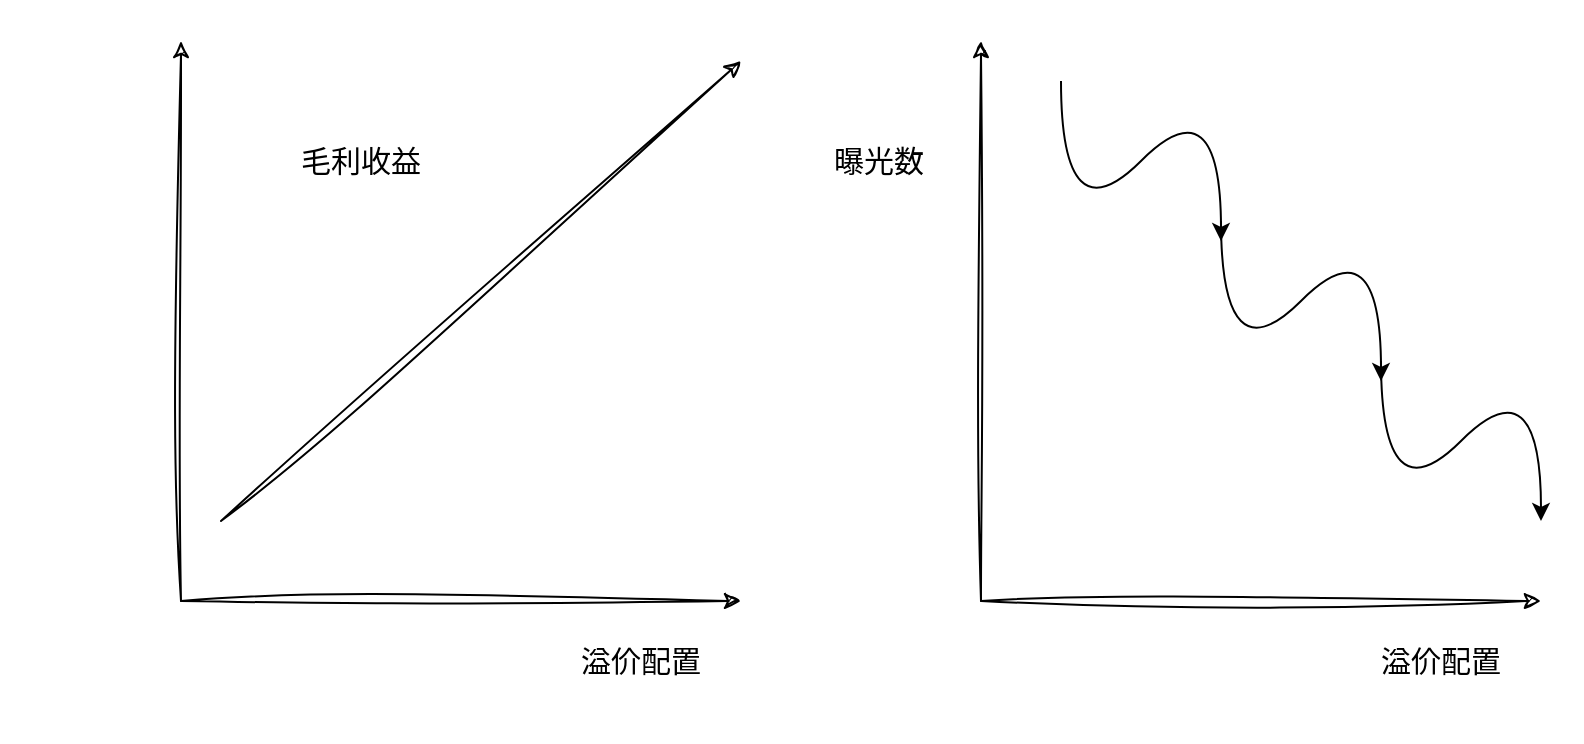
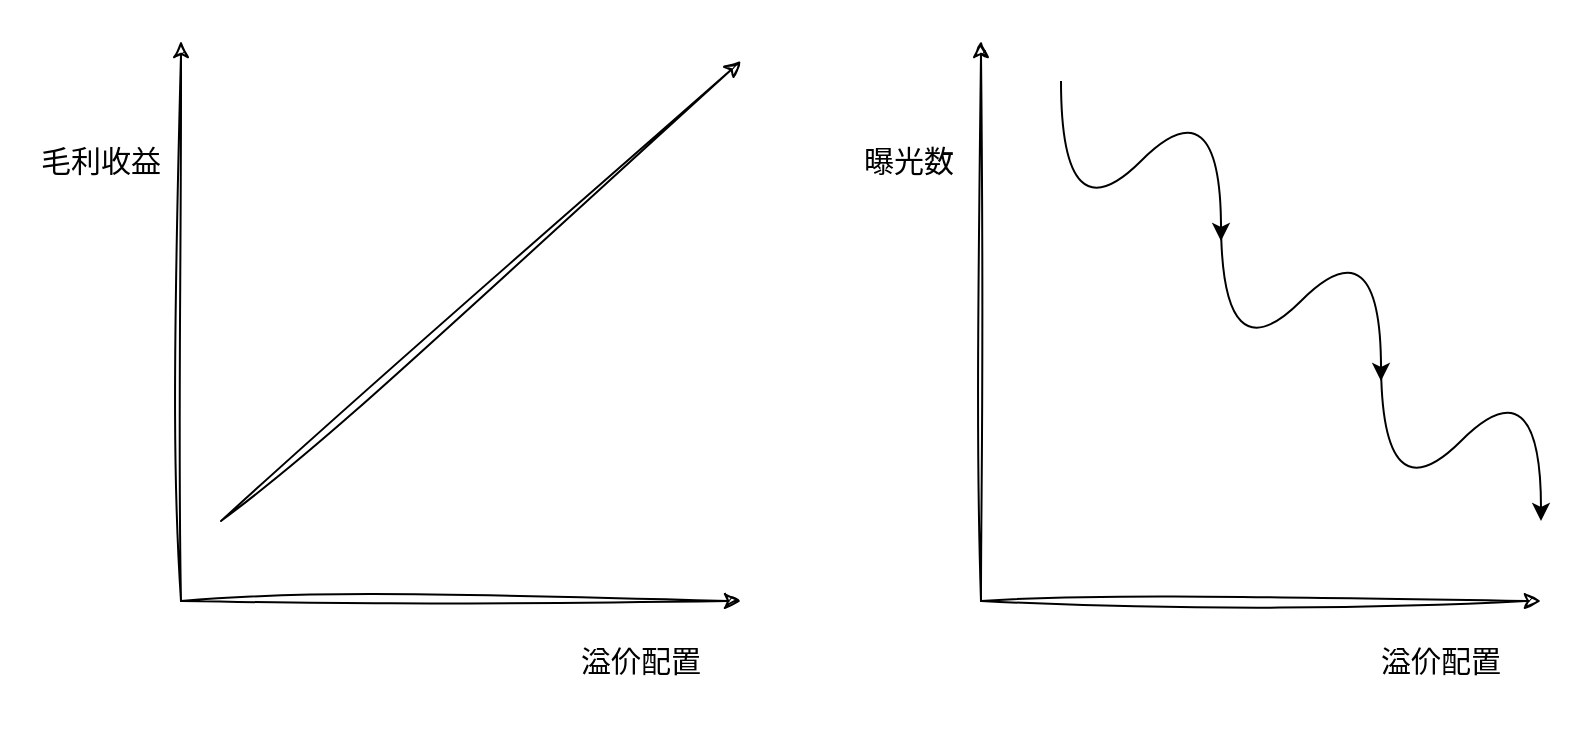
- <mxCell id="12" value="毛利收益" style="text;strokeColor=none;fillColor=none;html=1;fontSize=15;fontStyle=0;verticalAlign=middle;align=center;" vertex="1" parent="1"><mxGeometry x="150" y="60" width="60" height="40" as="geometry" /></mxCell>
+ <mxCell id="12" value="毛利收益" style="text;strokeColor=none;fillColor=none;html=1;fontSize=15;fontStyle=0;verticalAlign=middle;align=center;" vertex="1" parent="1"><mxGeometry x="20" y="60" width="60" height="40" as="geometry" /></mxCell>
- <mxCell id="13" value="曝光数" style="text;strokeColor=none;fillColor=none;html=1;fontSize=15;fontStyle=0;verticalAlign=middle;align=center;" vertex="1" parent="1"><mxGeometry x="409" y="60" width="60" height="40" as="geometry" /></mxCell>
+ <mxCell id="13" value="曝光数" style="text;strokeColor=none;fillColor=none;html=1;fontSize=15;fontStyle=0;verticalAlign=middle;align=center;" vertex="1" parent="1"><mxGeometry x="424" y="60" width="60" height="40" as="geometry" /></mxCell>
